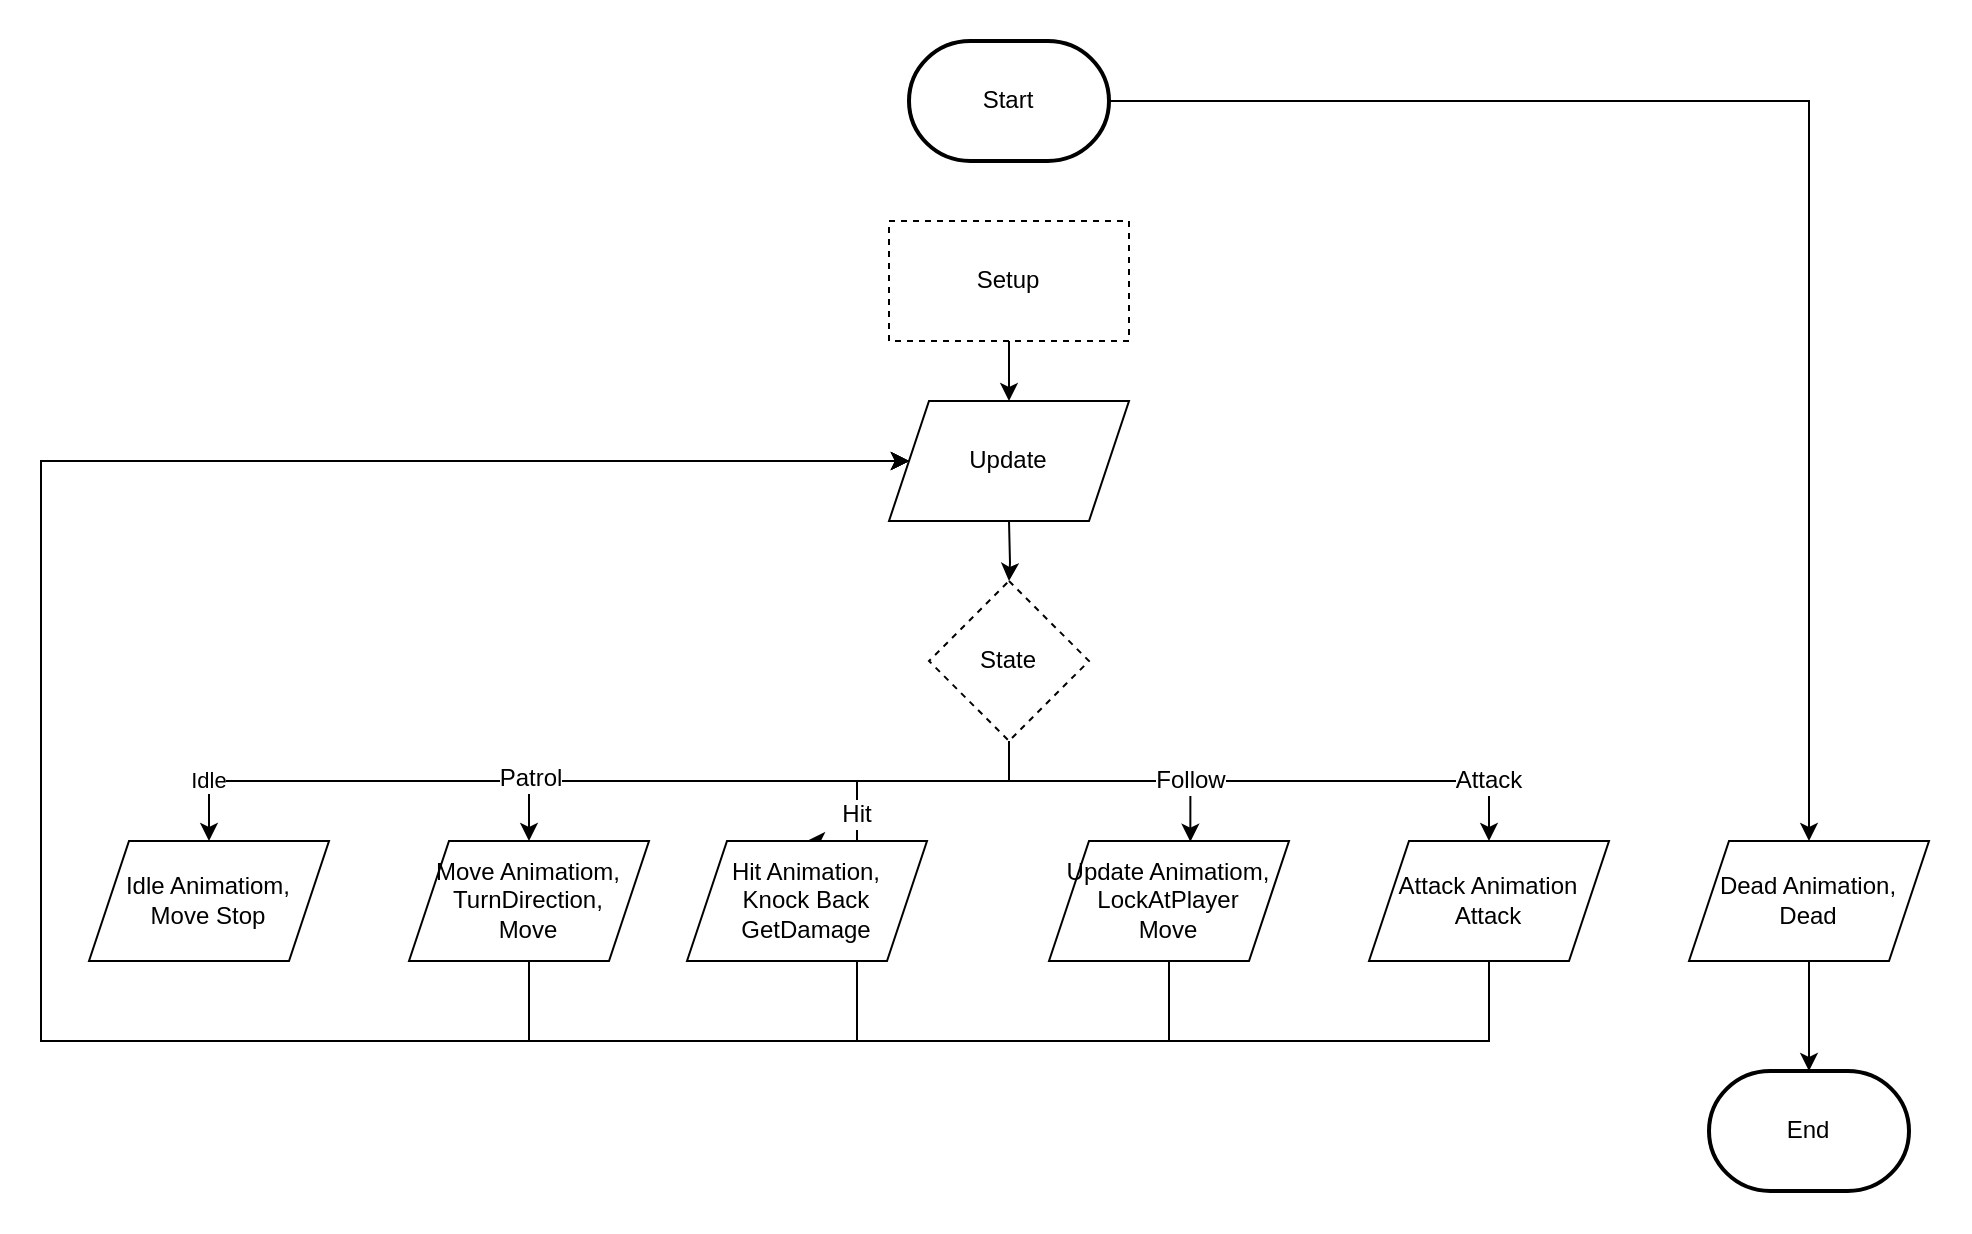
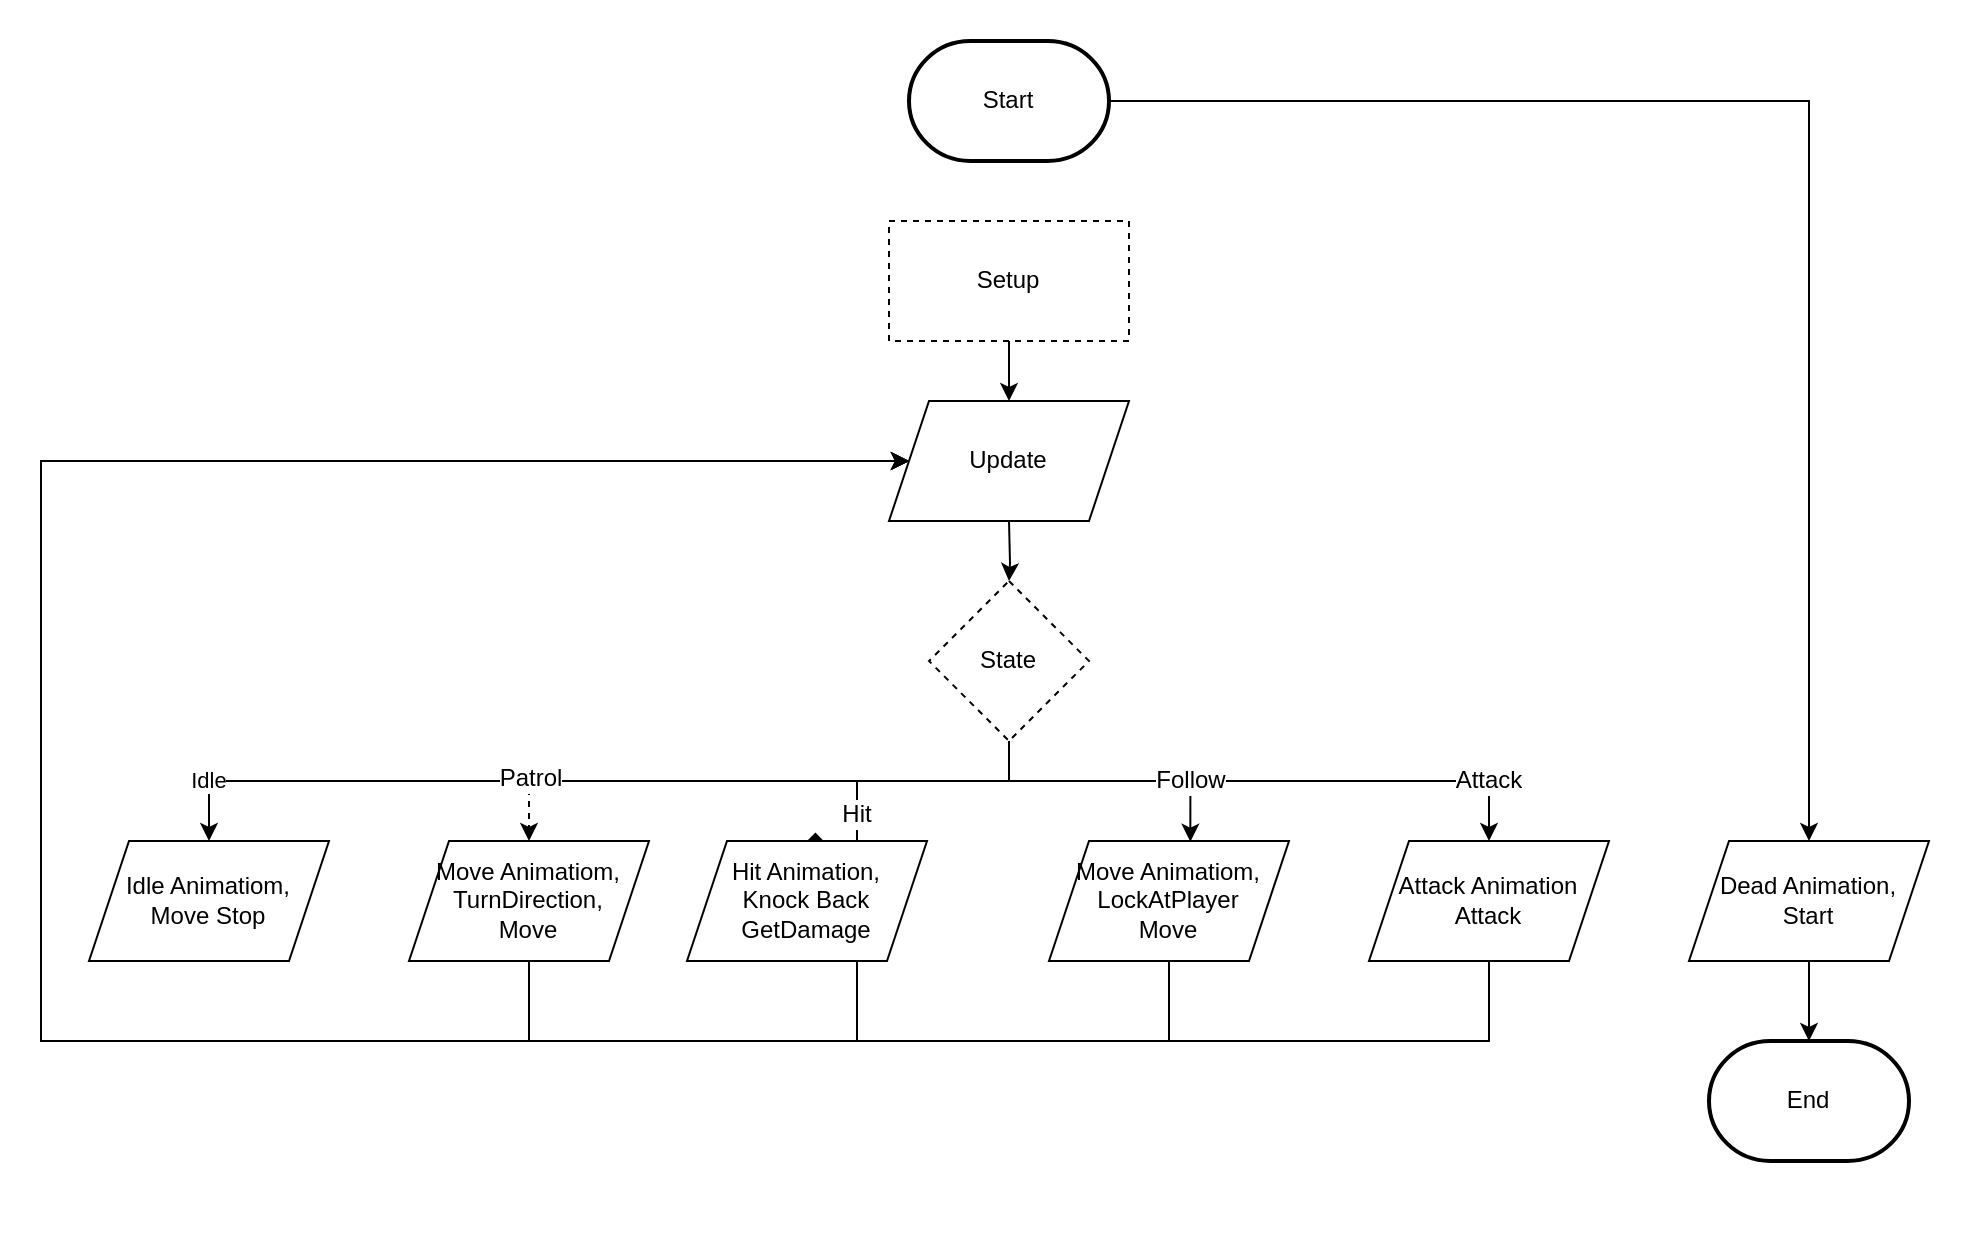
- <mxCell id="7" value="" style="edgeStyle=orthogonalEdgeStyle;rounded=0;orthogonalLoop=1;jettySize=auto;html=1;exitX=0.5;exitY=1;exitDx=0;exitDy=0;entryX=0.5;entryY=0;entryDx=0;entryDy=0;" edge="1" parent="1" source="11" target="15"><mxGeometry relative="1" as="geometry"><mxPoint x="534" y="370" as="sourcePoint" /><Array as="points"><mxPoint x="504" y="390" /><mxPoint x="264" y="390" /></Array></mxGeometry></mxCell>
+ <mxCell id="7" value="" style="edgeStyle=orthogonalEdgeStyle;rounded=0;orthogonalLoop=1;jettySize=auto;html=1;exitX=0.5;exitY=1;exitDx=0;exitDy=0;entryX=0.5;entryY=0;entryDx=0;entryDy=0;dashed=1;" edge="1" parent="1" source="11" target="15"><mxGeometry relative="1" as="geometry"><mxPoint x="534" y="370" as="sourcePoint" /><Array as="points"><mxPoint x="504" y="390" /><mxPoint x="264" y="390" /></Array></mxGeometry></mxCell>
- <mxCell id="9" value="Hit" style="edgeStyle=orthogonalEdgeStyle;rounded=0;orthogonalLoop=1;jettySize=auto;html=1;entryX=0.5;entryY=0;entryDx=0;entryDy=0;fontFamily=Helvetica;fontSize=12;fontColor=default;" edge="1" parent="1" source="11" target="18"><mxGeometry x="0.492" relative="1" as="geometry"><Array as="points"><mxPoint x="504" y="390" /><mxPoint x="428" y="390" /></Array><mxPoint as="offset" /></mxGeometry></mxCell>
+ <mxCell id="9" value="Hit" style="edgeStyle=orthogonalEdgeStyle;rounded=0;orthogonalLoop=1;jettySize=auto;html=1;entryX=0.5;entryY=0;entryDx=0;entryDy=0;fontFamily=Helvetica;fontSize=12;fontColor=default;endArrow=diamond;" edge="1" parent="1" source="11" target="18"><mxGeometry x="0.492" relative="1" as="geometry"><Array as="points"><mxPoint x="504" y="390" /><mxPoint x="428" y="390" /></Array><mxPoint as="offset" /></mxGeometry></mxCell>
- <mxCell id="20" value="Update Animatiom,&lt;br style=&quot;border-color: var(--border-color);&quot;&gt;LockAtPlayer&lt;br&gt;Move" style="shape=parallelogram;perimeter=parallelogramPerimeter;whiteSpace=wrap;html=1;fixedSize=1;" vertex="1" parent="1"><mxGeometry x="524" y="420" width="120" height="60" as="geometry" /></mxCell>
+ <mxCell id="20" value="Move Animatiom,&lt;br style=&quot;border-color: var(--border-color);&quot;&gt;LockAtPlayer&lt;br&gt;Move" style="shape=parallelogram;perimeter=parallelogramPerimeter;whiteSpace=wrap;html=1;fixedSize=1;" vertex="1" parent="1"><mxGeometry x="524" y="420" width="120" height="60" as="geometry" /></mxCell>
- <mxCell id="24" value="Dead Animation,&lt;br&gt;Dead" style="shape=parallelogram;perimeter=parallelogramPerimeter;whiteSpace=wrap;html=1;fixedSize=1;" vertex="1" parent="1"><mxGeometry x="844" y="420" width="120" height="60" as="geometry" /></mxCell>
+ <mxCell id="24" value="Dead Animation,&lt;br&gt;Start" style="shape=parallelogram;perimeter=parallelogramPerimeter;whiteSpace=wrap;html=1;fixedSize=1;" vertex="1" parent="1"><mxGeometry x="844" y="420" width="120" height="60" as="geometry" /></mxCell>
- <mxCell id="26" value="End" style="strokeWidth=2;html=1;shape=mxgraph.flowchart.terminator;whiteSpace=wrap;" vertex="1" parent="1"><mxGeometry x="854" y="535" width="100" height="60" as="geometry" /></mxCell>
+ <mxCell id="26" value="End" style="strokeWidth=2;html=1;shape=mxgraph.flowchart.terminator;whiteSpace=wrap;" vertex="1" parent="1"><mxGeometry x="854" y="520" width="100" height="60" as="geometry" /></mxCell>
